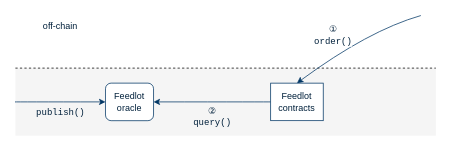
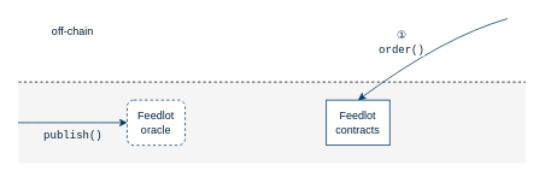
- <mxCell id="8" value="&lt;font style=&quot;font-size: 12px;&quot;&gt;Feedlot oracle&lt;/font&gt;" style="rounded=1;whiteSpace=wrap;html=1;strokeColor=#003664;fontColor=#00203B;" vertex="1" parent="1"><mxGeometry x="140" y="110" width="64" height="50" as="geometry" /></mxCell>
+ <mxCell id="8" value="&lt;font style=&quot;font-size: 12px;&quot;&gt;Feedlot oracle&lt;/font&gt;" style="rounded=1;whiteSpace=wrap;html=1;strokeColor=#003664;fontColor=#00203B;dashed=1;" vertex="1" parent="1"><mxGeometry x="140" y="110" width="64" height="50" as="geometry" /></mxCell>
- <mxCell id="9" value="②&lt;br&gt;query()" style="edgeStyle=orthogonalEdgeStyle;curved=1;orthogonalLoop=1;jettySize=auto;html=1;exitX=0;exitY=0.5;exitDx=0;exitDy=0;fontFamily=Courier New;fontSize=12;labelBackgroundColor=none;strokeColor=#003664;fontColor=#00203B;" edge="1" parent="1" source="10" target="8"><mxGeometry y="20" relative="1" as="geometry"><mxPoint as="offset" /></mxGeometry></mxCell>
